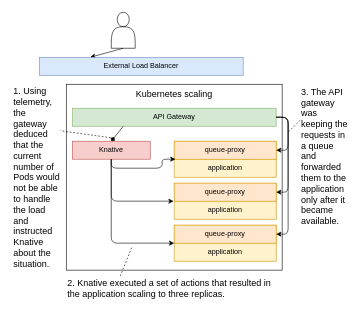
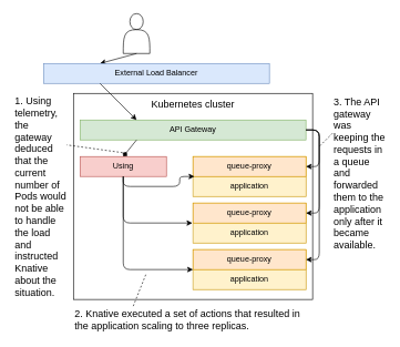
+ <mxCell id="7" value="" style="endArrow=classic;html=1;exitX=0.25;exitY=1;exitDx=0;exitDy=0;entryX=0.25;entryY=0;entryDx=0;entryDy=0;" parent="1" source="6" target="3" edge="1"><mxGeometry width="50" height="50" relative="1" as="geometry"><mxPoint x="300" y="70" as="sourcePoint" /><mxPoint x="300" y="100" as="targetPoint" /></mxGeometry></mxCell>
- <mxCell id="2" value="Kubernetes scaling" style="rounded=0;whiteSpace=wrap;html=1;verticalAlign=top;fontSize=15;" parent="1" vertex="1"><mxGeometry x="110" y="140" width="360" height="310" as="geometry" /></mxCell>
+ <mxCell id="2" value="Kubernetes cluster" style="rounded=0;whiteSpace=wrap;html=1;verticalAlign=top;fontSize=15;" parent="1" vertex="1"><mxGeometry x="110" y="140" width="360" height="310" as="geometry" /></mxCell>
- <mxCell id="13" value="Knative" style="rounded=0;whiteSpace=wrap;html=1;fillColor=#f8cecc;strokeColor=#b85450;" parent="1" vertex="1"><mxGeometry x="120" y="235" width="130" height="30" as="geometry" /></mxCell>
+ <mxCell id="13" value="Using" style="rounded=0;whiteSpace=wrap;html=1;fillColor=#f8cecc;strokeColor=#b85450;" parent="1" vertex="1"><mxGeometry x="120" y="235" width="130" height="30" as="geometry" /></mxCell>
